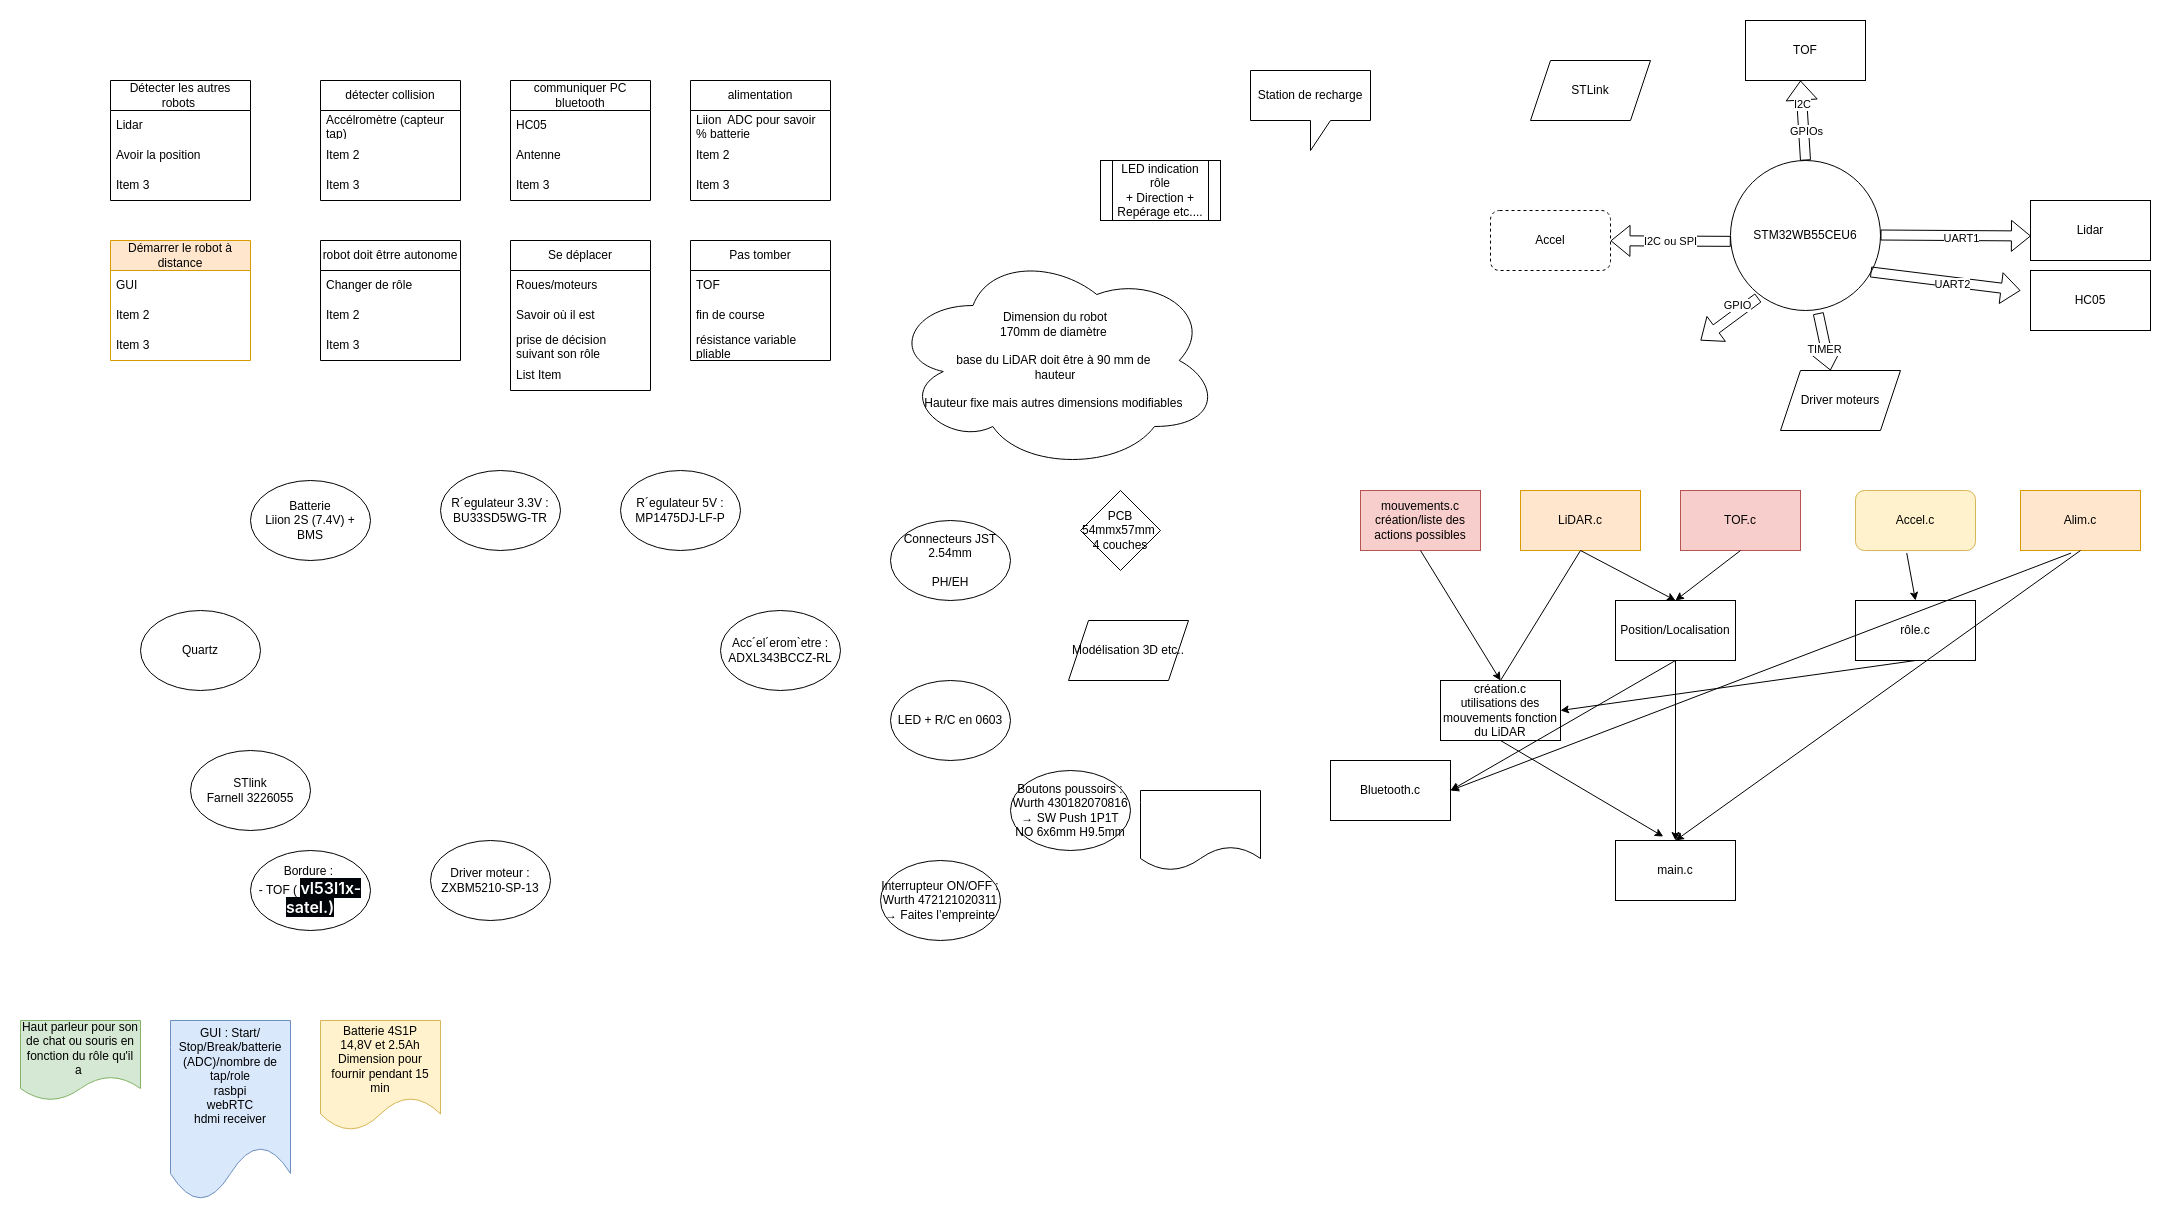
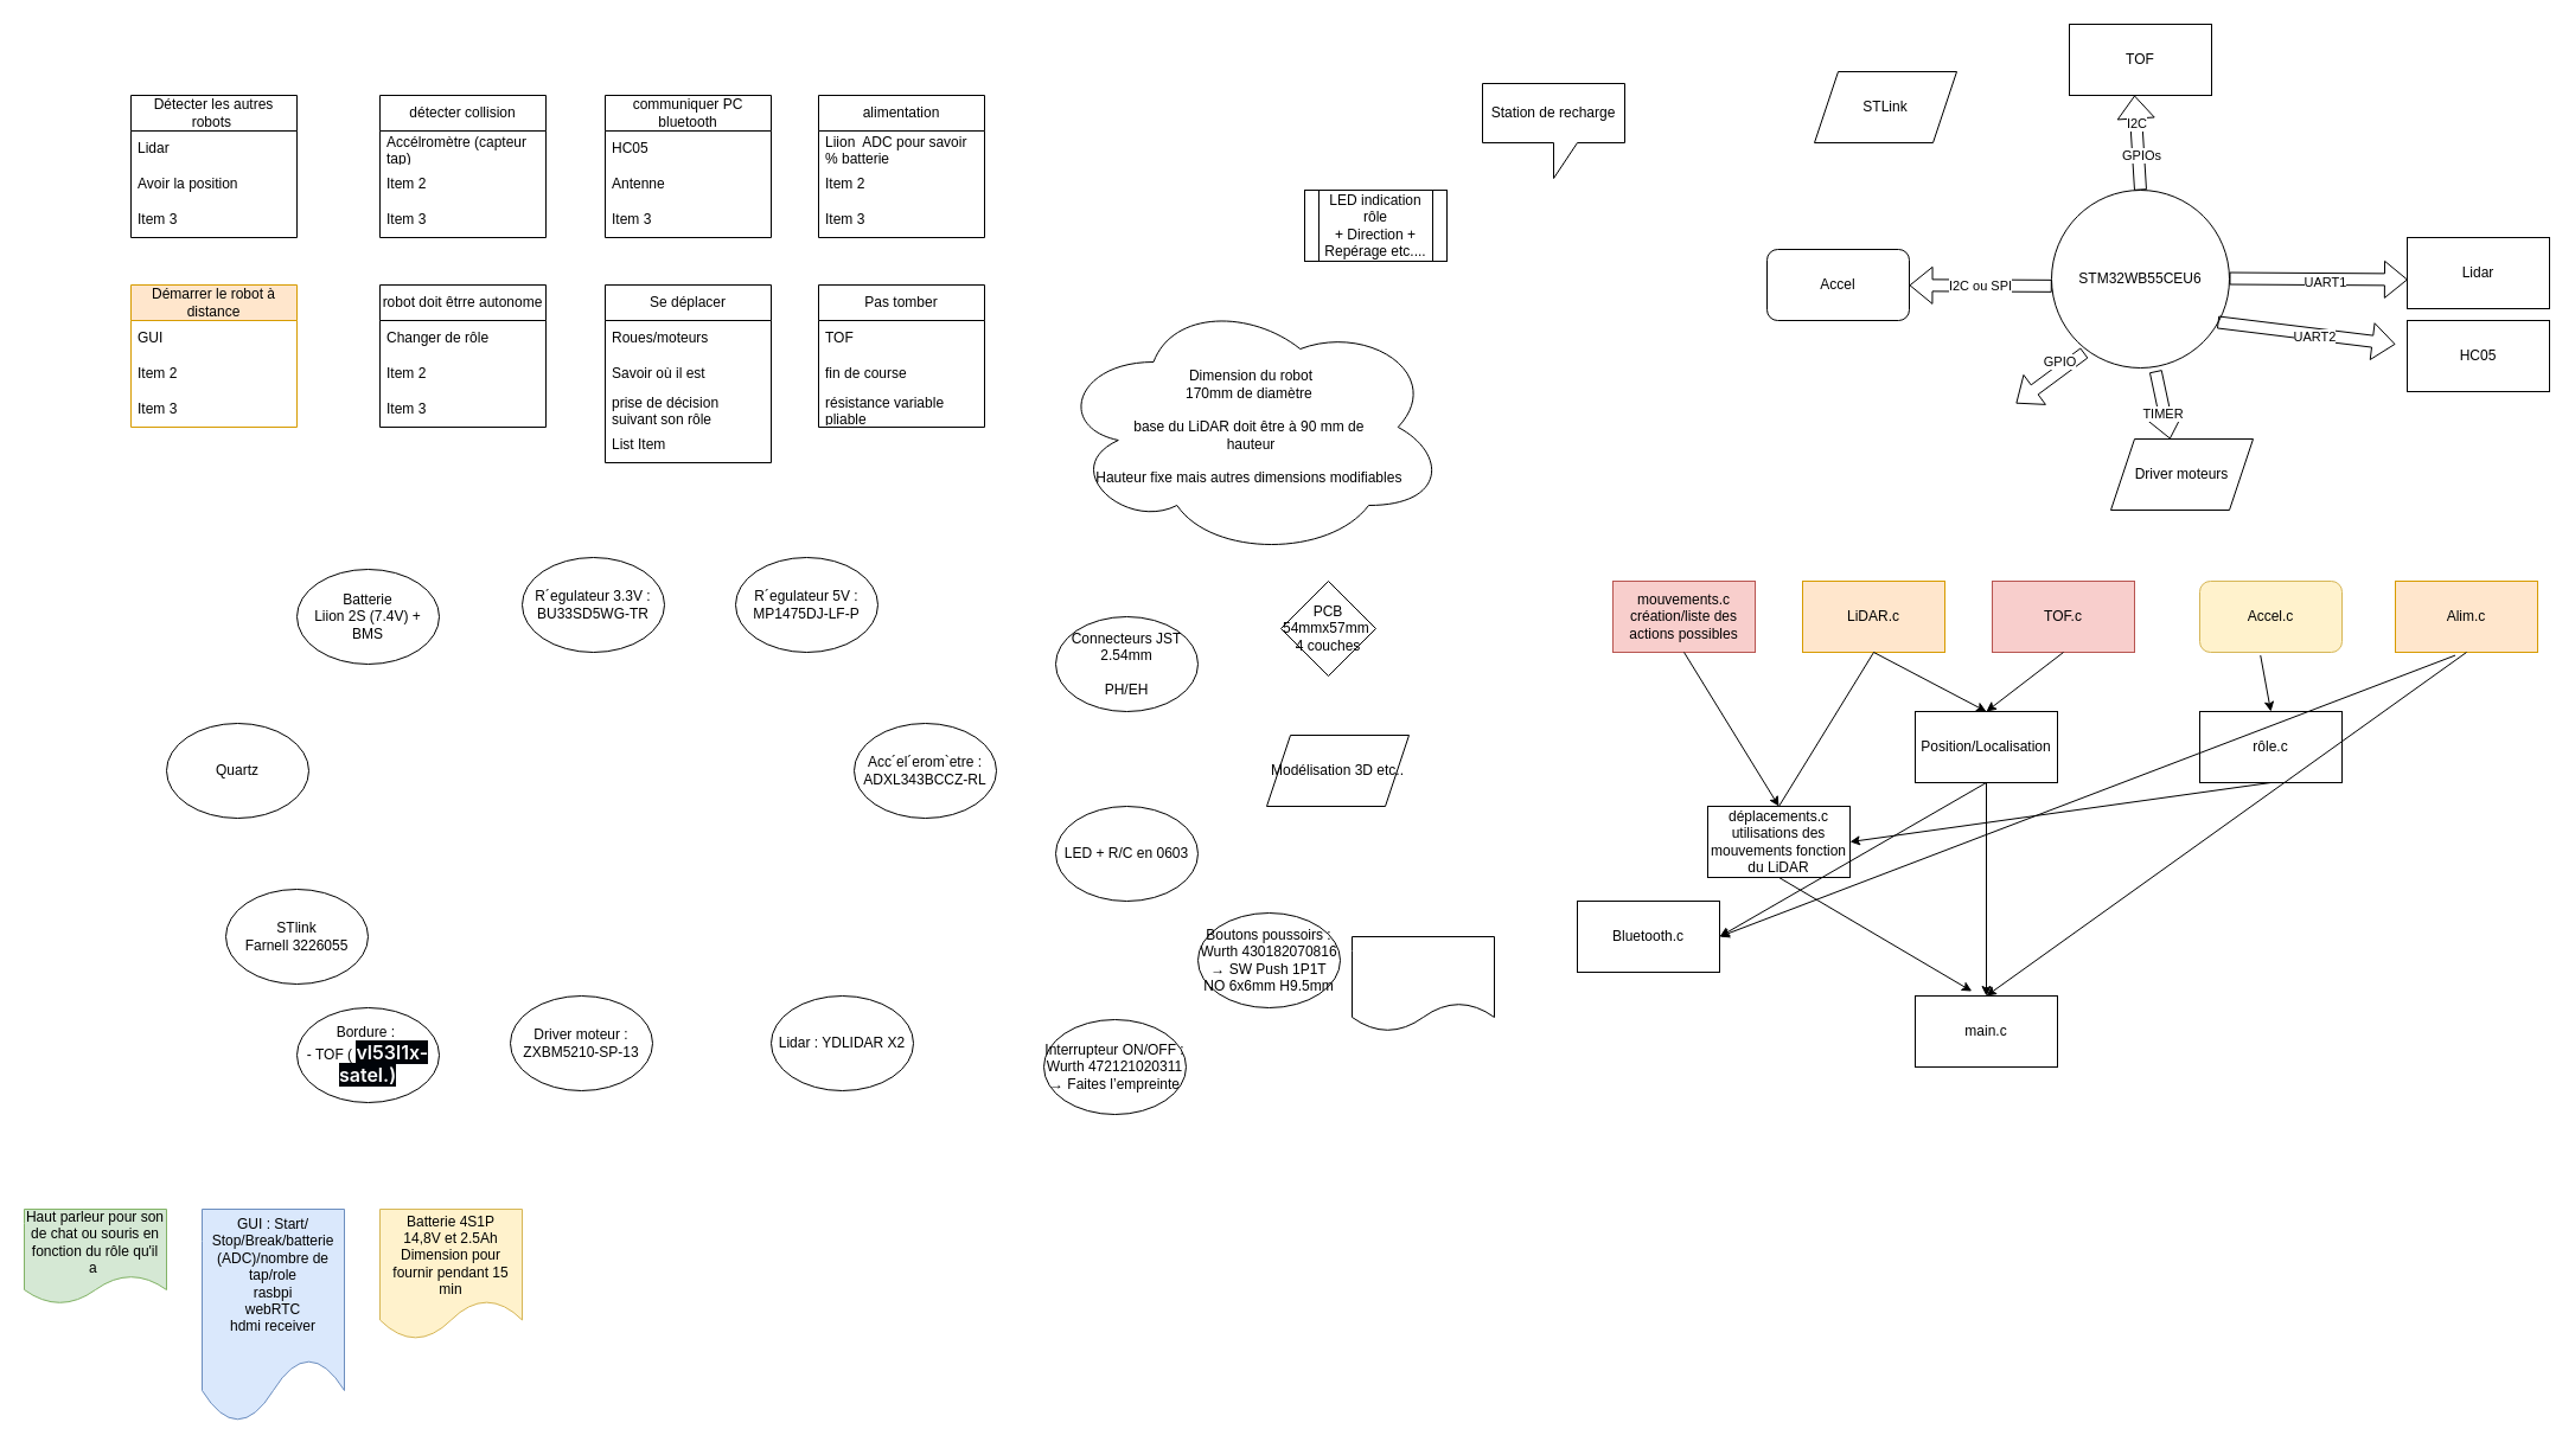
- <mxCell id="62" value="Accel" style="rounded=1;whiteSpace=wrap;html=1;dashed=1;" parent="1" vertex="1"><mxGeometry x="1490" y="210" width="120" height="60" as="geometry" /></mxCell>
+ <mxCell id="62" value="Accel" style="rounded=1;whiteSpace=wrap;html=1;" parent="1" vertex="1"><mxGeometry x="1490" y="210" width="120" height="60" as="geometry" /></mxCell>
- <mxCell id="73" value="création.c&lt;div&gt;utilisations des mouvements fonction du LiDAR&lt;/div&gt;" style="rounded=0;whiteSpace=wrap;html=1;" parent="1" vertex="1"><mxGeometry x="1440" y="680" width="120" height="60" as="geometry" /></mxCell>
+ <mxCell id="73" value="déplacements.c&lt;div&gt;utilisations des mouvements fonction du LiDAR&lt;/div&gt;" style="rounded=0;whiteSpace=wrap;html=1;" parent="1" vertex="1"><mxGeometry x="1440" y="680" width="120" height="60" as="geometry" /></mxCell>
+ <mxCell id="44" value="Lidar : YDLIDAR X2" style="ellipse;whiteSpace=wrap;html=1;" parent="1" vertex="1"><mxGeometry x="650" y="840" width="120" height="80" as="geometry" /></mxCell>
